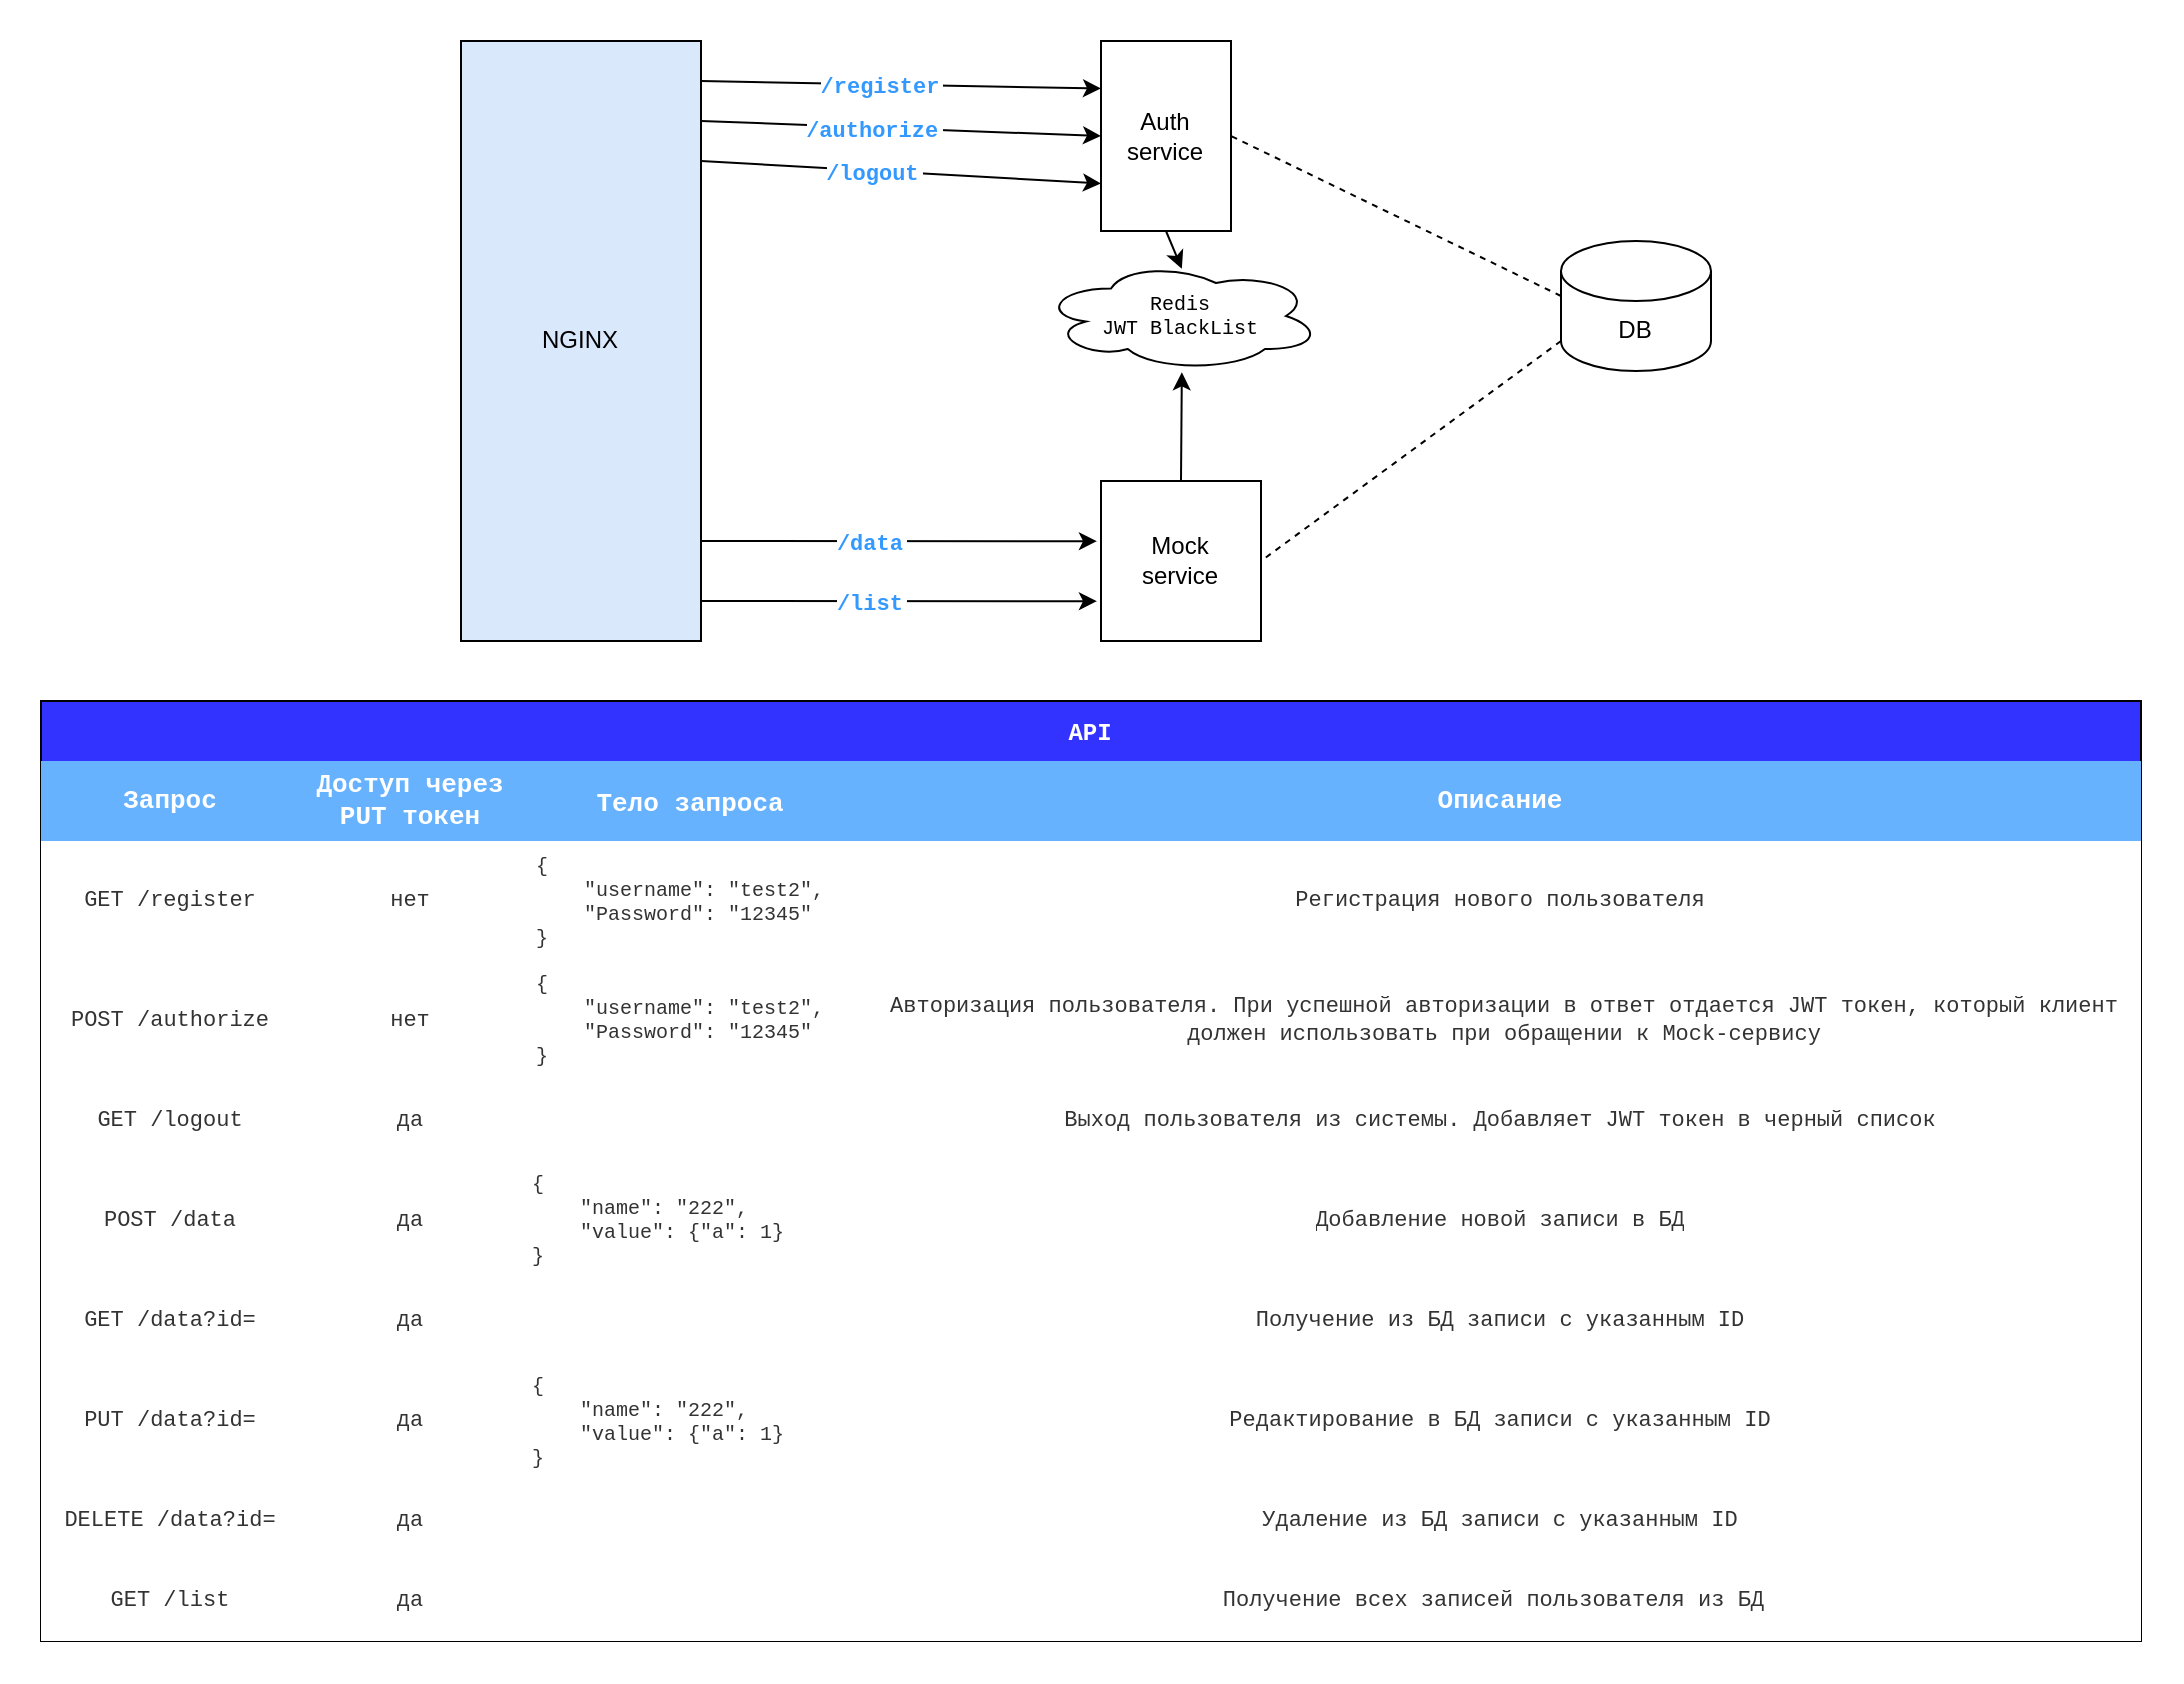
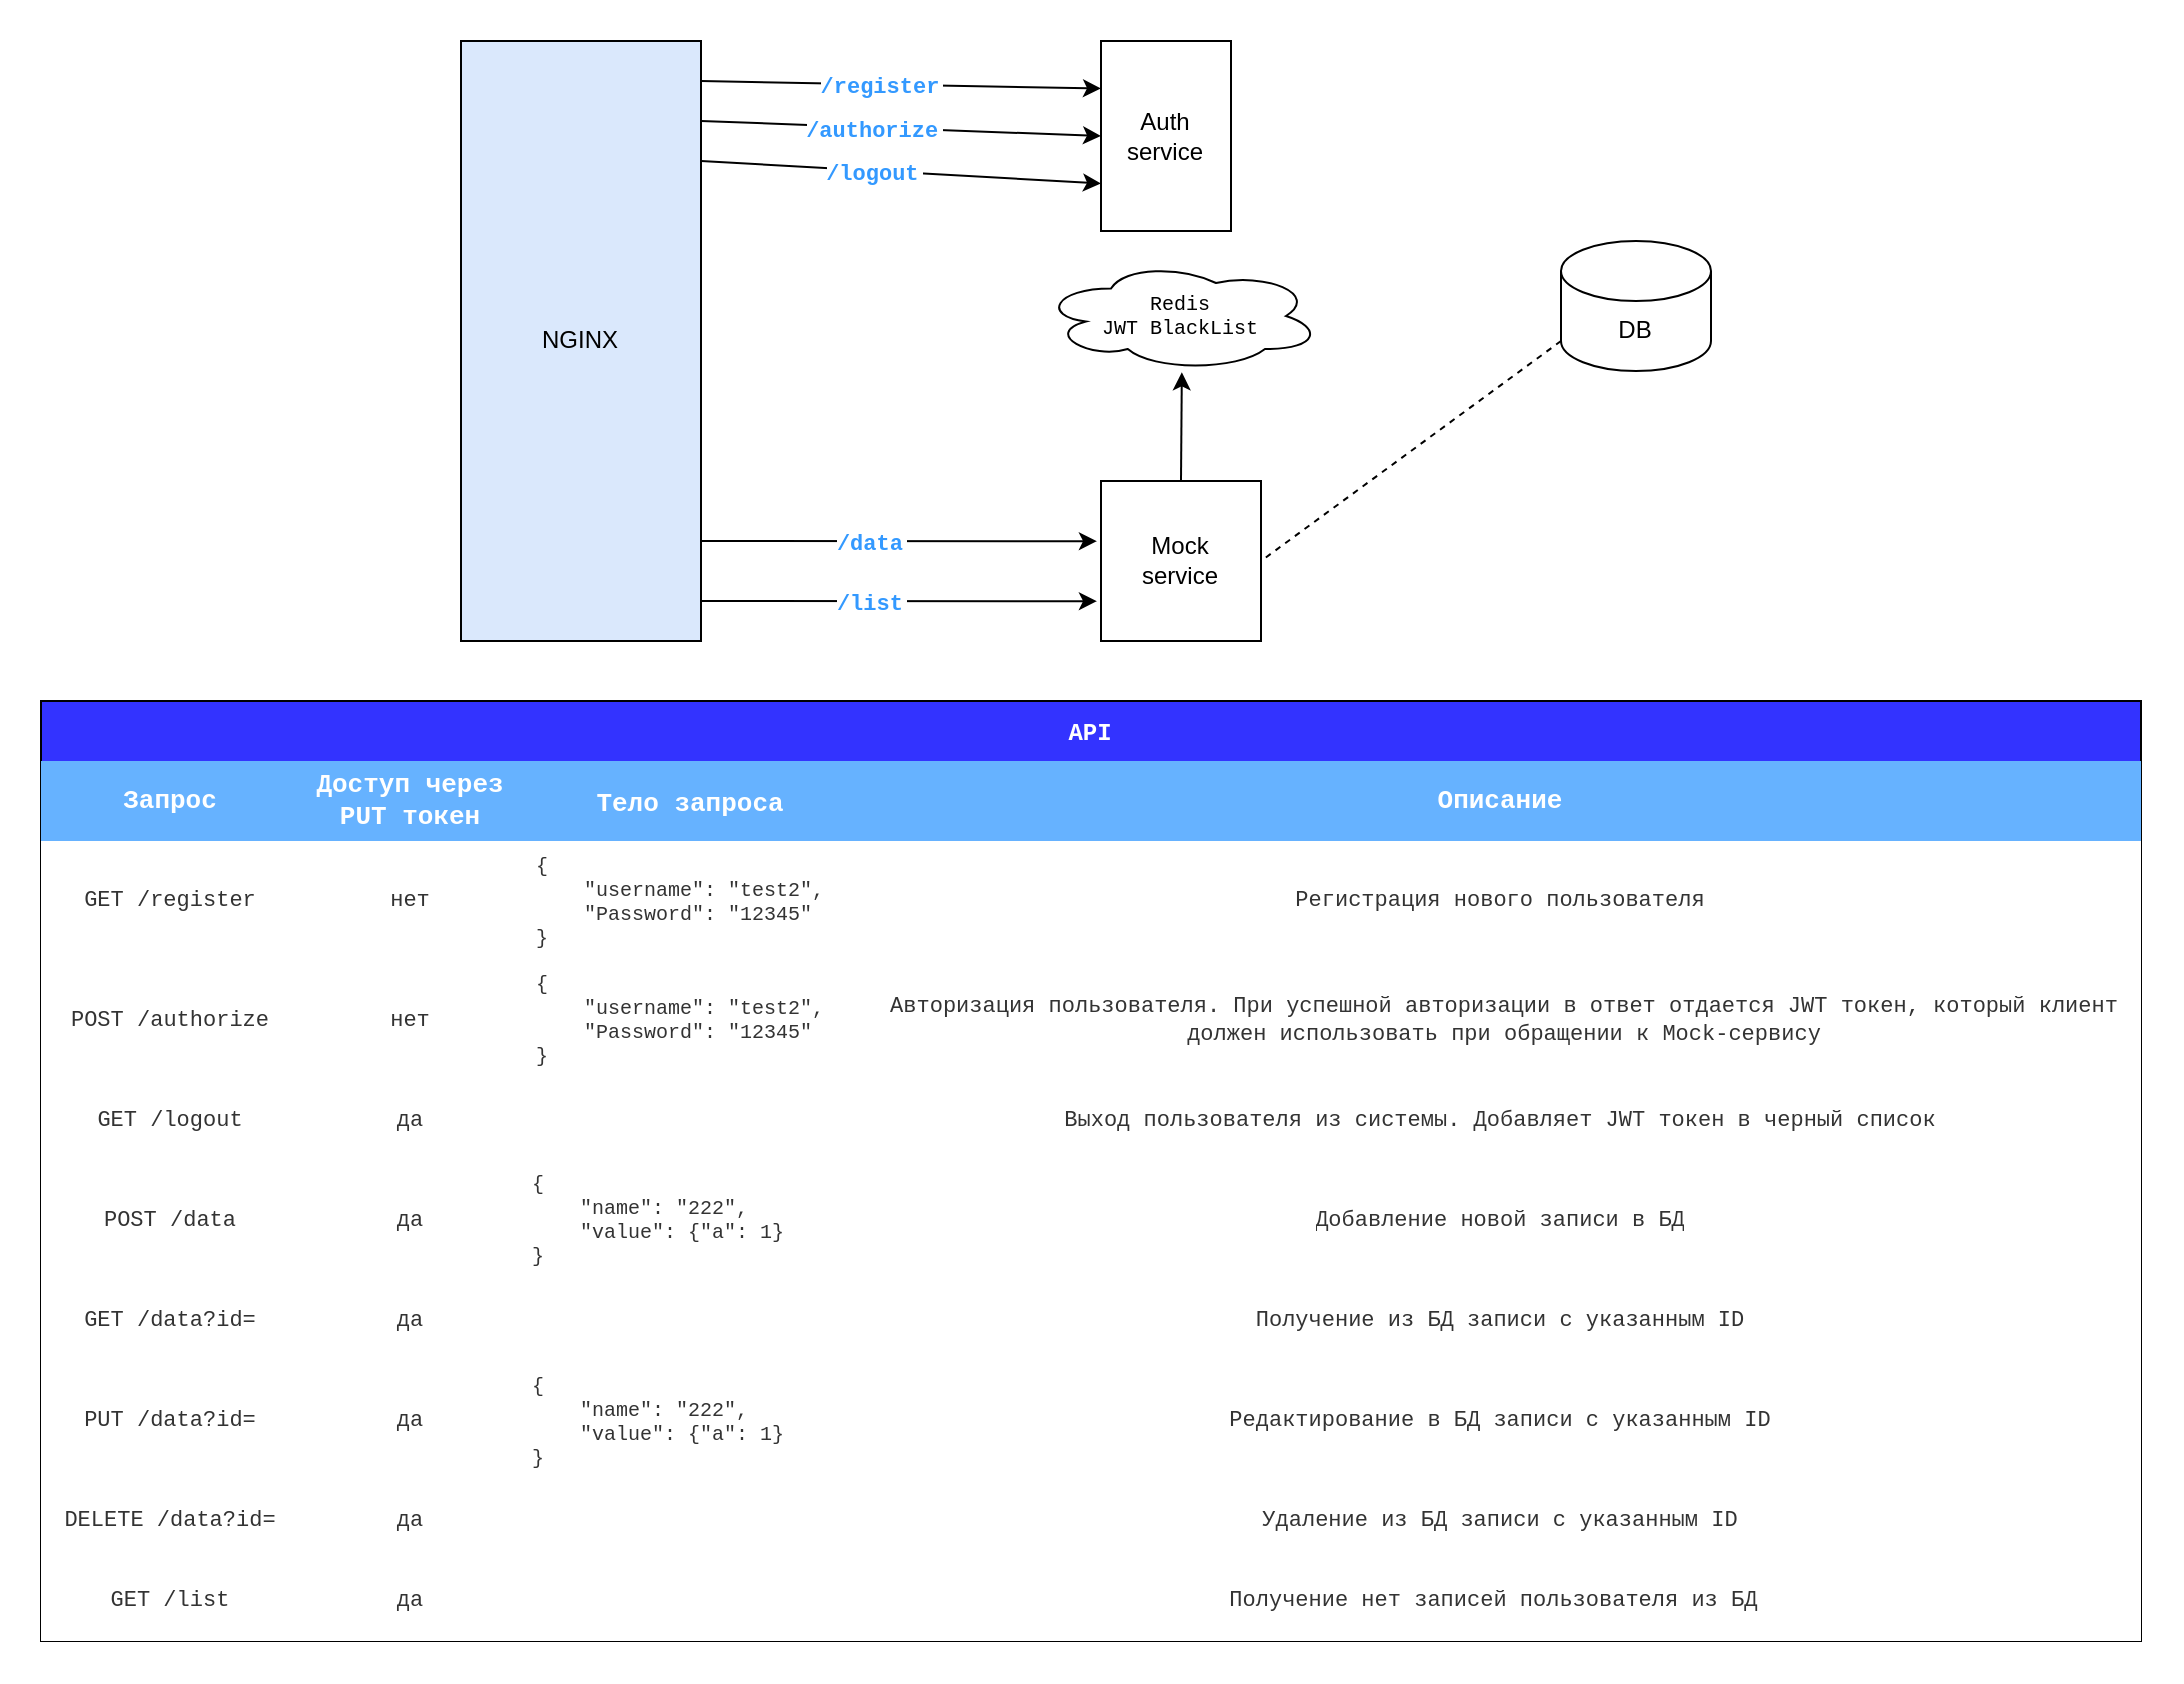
- <mxCell id="10" value="" style="endArrow=none;dashed=1;html=1;entryX=1;entryY=0.5;entryDx=0;entryDy=0;exitX=0;exitY=0;exitDx=0;exitDy=27.5;exitPerimeter=0;" parent="1" source="9" target="6" edge="1"><mxGeometry width="50" height="50" relative="1" as="geometry"><mxPoint x="560" y="100" as="sourcePoint" /><mxPoint x="610" y="50" as="targetPoint" /></mxGeometry></mxCell>
- <mxCell id="5" style="edgeStyle=none;html=1;exitX=0.5;exitY=1;exitDx=0;exitDy=0;entryX=0.503;entryY=0.071;entryDx=0;entryDy=0;entryPerimeter=0;fontFamily=Courier New;fontSize=10;fontColor=#FFFFFF;startArrow=none;startFill=0;endArrow=classic;endFill=1;" parent="1" source="6" target="66" edge="1"><mxGeometry relative="1" as="geometry" /></mxCell>
- <mxCell id="63" value="Получение всех записей пользователя из БД&amp;nbsp;" style="shape=partialRectangle;html=1;whiteSpace=wrap;connectable=0;fillColor=#FFFFFF;top=0;left=0;bottom=0;right=0;overflow=hidden;fontFamily=Courier New;fontColor=#333333;fontSize=11;strokeColor=none;fillStyle=auto;" parent="59" vertex="1"><mxGeometry x="410" width="640" height="40" as="geometry"><mxRectangle width="640" height="40" as="alternateBounds" /></mxGeometry></mxCell>
+ <mxCell id="63" value="Получение нет записей пользователя из БД&amp;nbsp;" style="shape=partialRectangle;html=1;whiteSpace=wrap;connectable=0;fillColor=#FFFFFF;top=0;left=0;bottom=0;right=0;overflow=hidden;fontFamily=Courier New;fontColor=#333333;fontSize=11;strokeColor=none;fillStyle=auto;" parent="59" vertex="1"><mxGeometry x="410" width="640" height="40" as="geometry"><mxRectangle width="640" height="40" as="alternateBounds" /></mxGeometry></mxCell>
